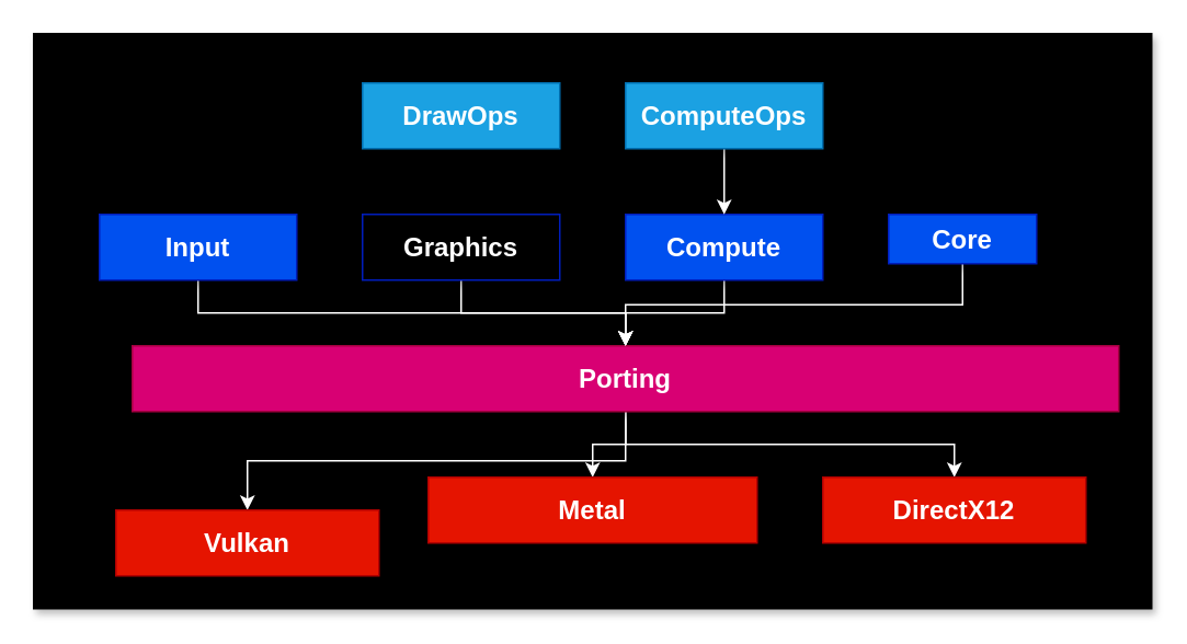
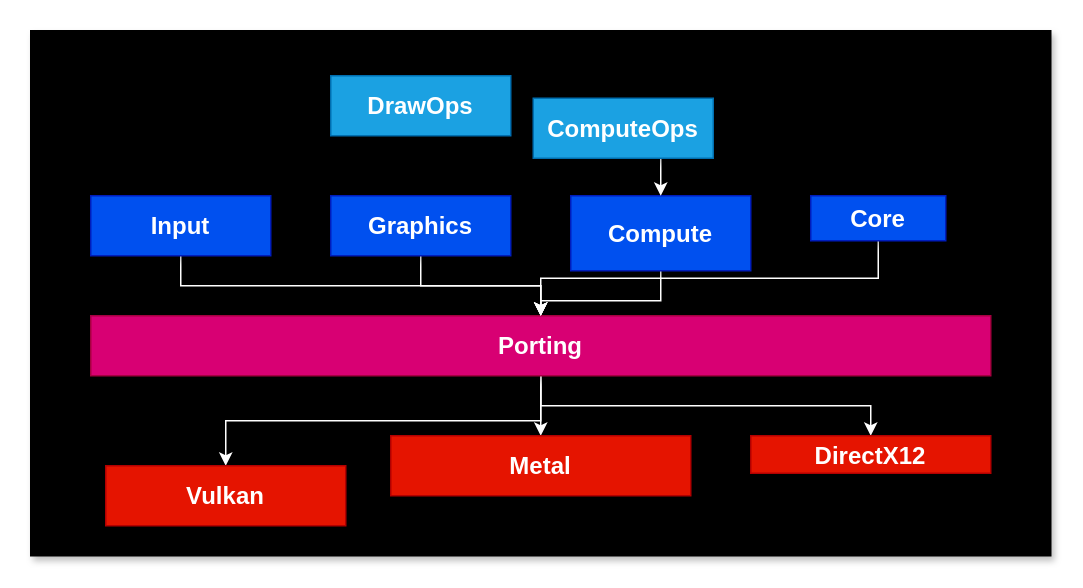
- <mxCell id="6" value="ComputeOps" style="rounded=0;whiteSpace=wrap;html=1;fillColor=#1ba1e2;strokeColor=#006EAF;fontColor=#ffffff;fontStyle=1;shadow=1;fontSize=16;" parent="1" vertex="1"><mxGeometry x="380" y="50" width="120" height="40" as="geometry" /></mxCell>
+ <mxCell id="6" value="ComputeOps" style="rounded=0;whiteSpace=wrap;html=1;fillColor=#1ba1e2;strokeColor=#006EAF;fontColor=#ffffff;fontStyle=1;shadow=1;fontSize=16;" parent="1" vertex="1"><mxGeometry x="355" y="65" width="120" height="40" as="geometry" /></mxCell>
- <mxCell id="12" value="Graphics" style="rounded=0;whiteSpace=wrap;html=1;fillColor=#000000;strokeColor=#001DBC;fontColor=#ffffff;fontStyle=1;shadow=1;fontSize=16;" parent="1" vertex="1"><mxGeometry x="220" y="130" width="120" height="40" as="geometry" /></mxCell>
+ <mxCell id="12" value="Graphics" style="rounded=0;whiteSpace=wrap;html=1;fillColor=#0050ef;strokeColor=#001DBC;fontColor=#ffffff;fontStyle=1;shadow=1;fontSize=16;" parent="1" vertex="1"><mxGeometry x="220" y="130" width="120" height="40" as="geometry" /></mxCell>
- <mxCell id="4" value="Compute" style="rounded=0;whiteSpace=wrap;html=1;fillColor=#0050ef;strokeColor=#001DBC;fontColor=#ffffff;fontStyle=1;shadow=1;fontSize=16;" parent="1" vertex="1"><mxGeometry x="380" y="130" width="120" height="40" as="geometry" /></mxCell>
+ <mxCell id="4" value="Compute" style="rounded=0;whiteSpace=wrap;html=1;fillColor=#0050ef;strokeColor=#001DBC;fontColor=#ffffff;fontStyle=1;shadow=1;fontSize=16;" parent="1" vertex="1"><mxGeometry x="380" y="130" width="120" height="50" as="geometry" /></mxCell>
- <mxCell id="10" value="Porting" style="rounded=0;whiteSpace=wrap;html=1;fillColor=#d80073;strokeColor=#A50040;fontColor=#ffffff;fontStyle=1;shadow=1;fontSize=16;" parent="1" vertex="1"><mxGeometry x="80" y="210" width="600" height="40" as="geometry" /></mxCell>
+ <mxCell id="10" value="Porting" style="rounded=0;whiteSpace=wrap;html=1;fillColor=#d80073;strokeColor=#A50040;fontColor=#ffffff;fontStyle=1;shadow=1;fontSize=16;" parent="1" vertex="1"><mxGeometry x="60" y="210" width="600" height="40" as="geometry" /></mxCell>
- <mxCell id="20" value="DirectX12" style="rounded=0;whiteSpace=wrap;html=1;fillColor=#e51400;strokeColor=#B20000;fontColor=#ffffff;fontStyle=1;shadow=1;fontSize=16;" parent="1" vertex="1"><mxGeometry x="500" y="290" width="160" height="40" as="geometry" /></mxCell>
+ <mxCell id="20" value="DirectX12" style="rounded=0;whiteSpace=wrap;html=1;fillColor=#e51400;strokeColor=#B20000;fontColor=#ffffff;fontStyle=1;shadow=1;fontSize=16;" parent="1" vertex="1"><mxGeometry x="500" y="290" width="160" height="25" as="geometry" /></mxCell>
